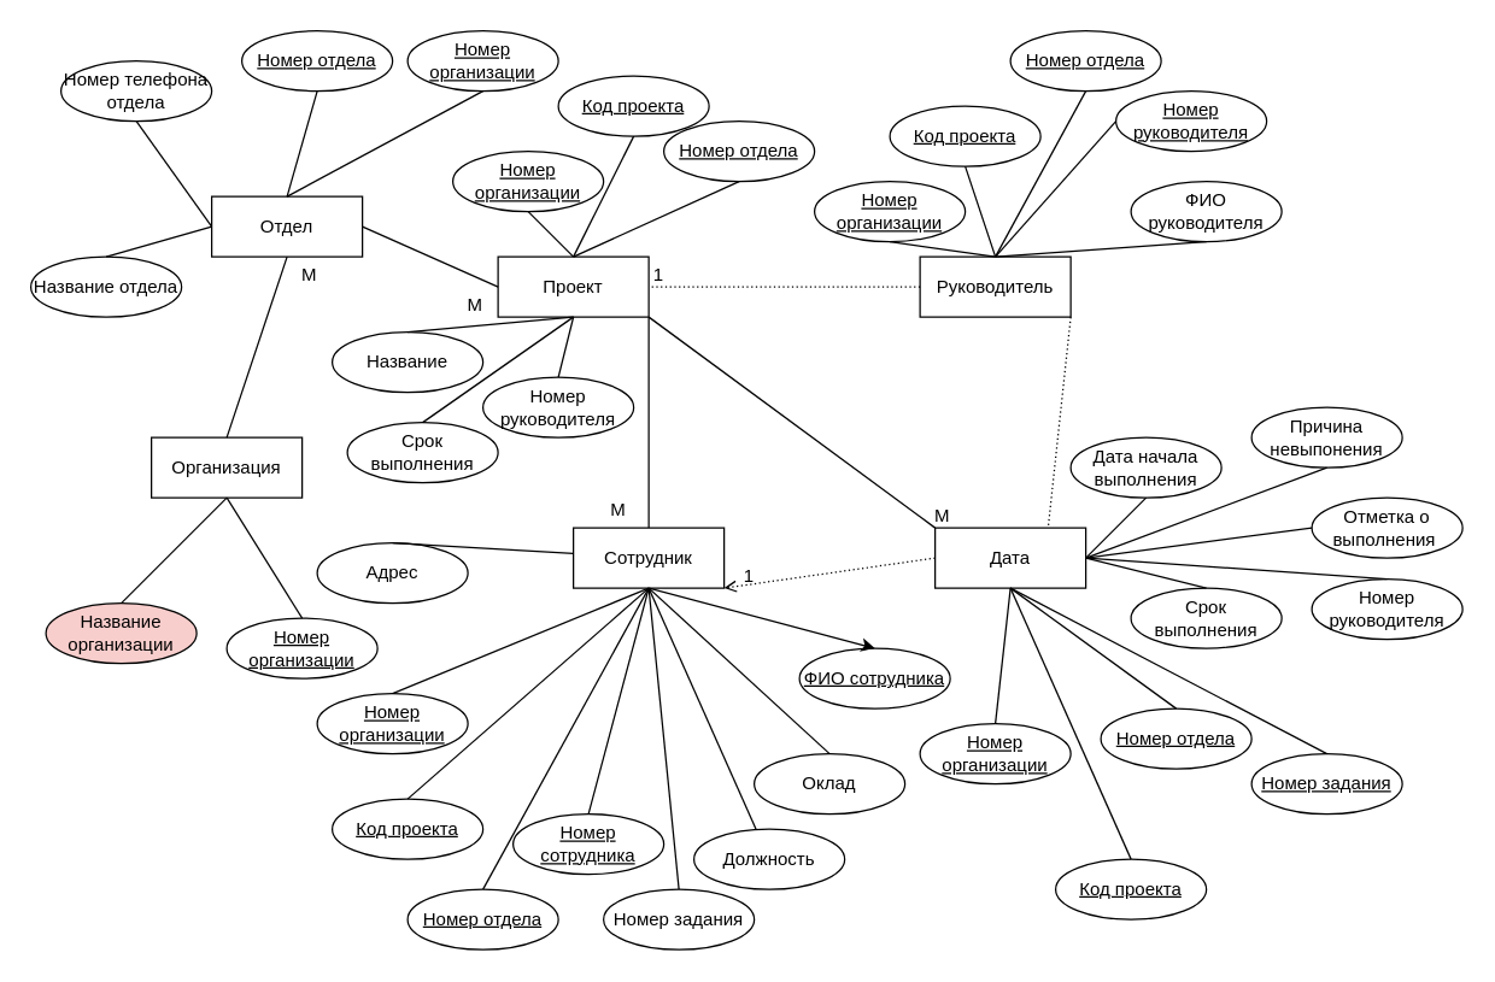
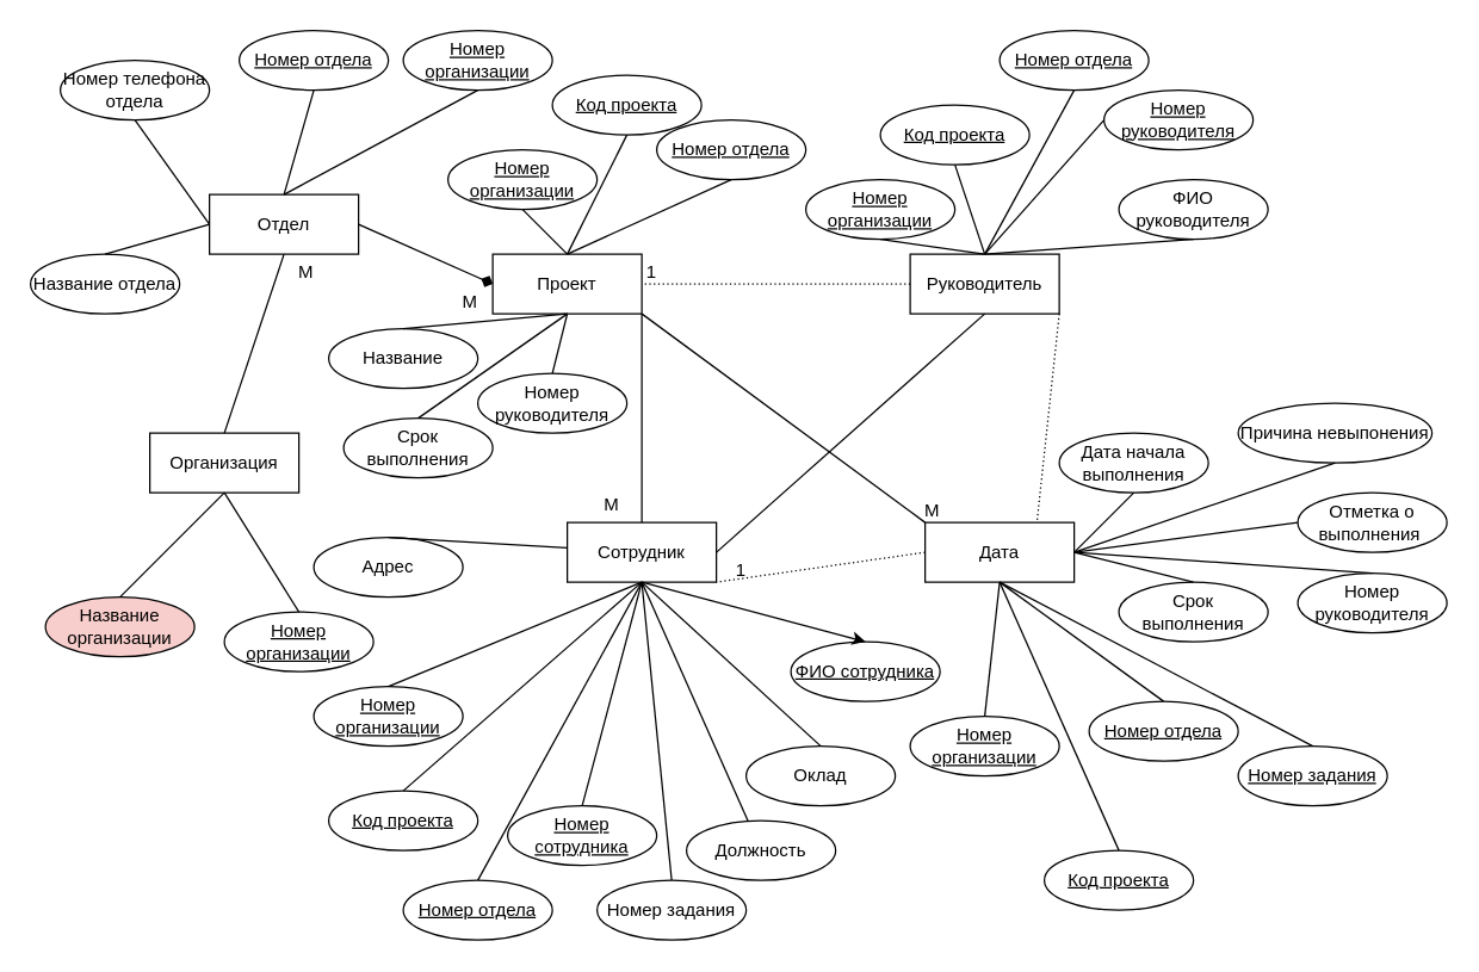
- <mxCell id="17" value="" style="endArrow=none;html=1;rounded=0;entryX=0;entryY=0.5;entryDx=0;entryDy=0;exitX=1;exitY=0.5;exitDx=0;exitDy=0;" edge="1" parent="1" source="9" target="16"><mxGeometry relative="1" as="geometry"><mxPoint x="320" y="179.5" as="sourcePoint" /><mxPoint x="460" y="179.5" as="targetPoint" /></mxGeometry></mxCell>
+ <mxCell id="17" value="" style="endArrow=diamond;html=1;rounded=0;entryX=0;entryY=0.5;entryDx=0;entryDy=0;exitX=1;exitY=0.5;exitDx=0;exitDy=0;" edge="1" parent="1" source="9" target="16"><mxGeometry relative="1" as="geometry"><mxPoint x="320" y="179.5" as="sourcePoint" /><mxPoint x="460" y="179.5" as="targetPoint" /></mxGeometry></mxCell>
+ <mxCell id="41" value="" style="endArrow=none;html=1;rounded=0;exitX=1;exitY=0.5;exitDx=0;exitDy=0;entryX=0.5;entryY=1;entryDx=0;entryDy=0;" edge="1" parent="1" source="37" target="38"><mxGeometry relative="1" as="geometry"><mxPoint x="280" y="280" as="sourcePoint" /><mxPoint x="440" y="280" as="targetPoint" /></mxGeometry></mxCell>
- <mxCell id="86" value="Причина невыпонения" style="ellipse;whiteSpace=wrap;html=1;align=center;" vertex="1" parent="1"><mxGeometry x="830" y="270" width="100" height="40" as="geometry" /></mxCell>
+ <mxCell id="86" value="Причина невыпонения" style="ellipse;whiteSpace=wrap;html=1;align=center;" vertex="1" parent="1"><mxGeometry x="830" y="270" width="130" height="40" as="geometry" /></mxCell>
- <mxCell id="47" value="" style="endArrow=open;html=1;rounded=0;dashed=1;dashPattern=1 2;entryX=1;entryY=1;entryDx=0;entryDy=0;exitX=0;exitY=0.5;exitDx=0;exitDy=0;" edge="1" parent="1" source="42" target="37"><mxGeometry relative="1" as="geometry"><mxPoint x="410" y="280" as="sourcePoint" /><mxPoint x="570" y="280" as="targetPoint" /></mxGeometry></mxCell>
+ <mxCell id="47" value="" style="endArrow=none;html=1;rounded=0;dashed=1;dashPattern=1 2;entryX=1;entryY=1;entryDx=0;entryDy=0;exitX=0;exitY=0.5;exitDx=0;exitDy=0;" edge="1" parent="1" source="42" target="37"><mxGeometry relative="1" as="geometry"><mxPoint x="410" y="280" as="sourcePoint" /><mxPoint x="570" y="280" as="targetPoint" /></mxGeometry></mxCell>
